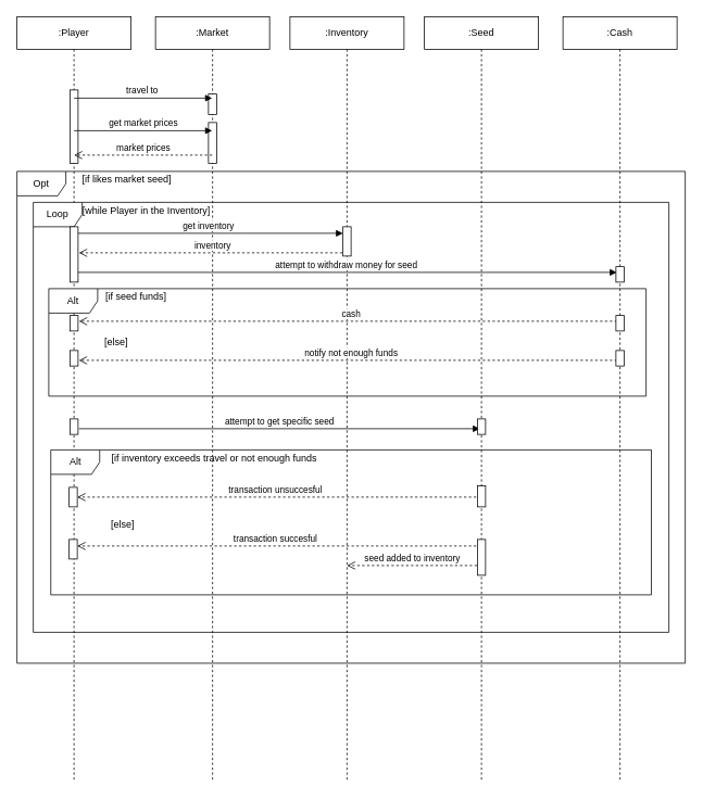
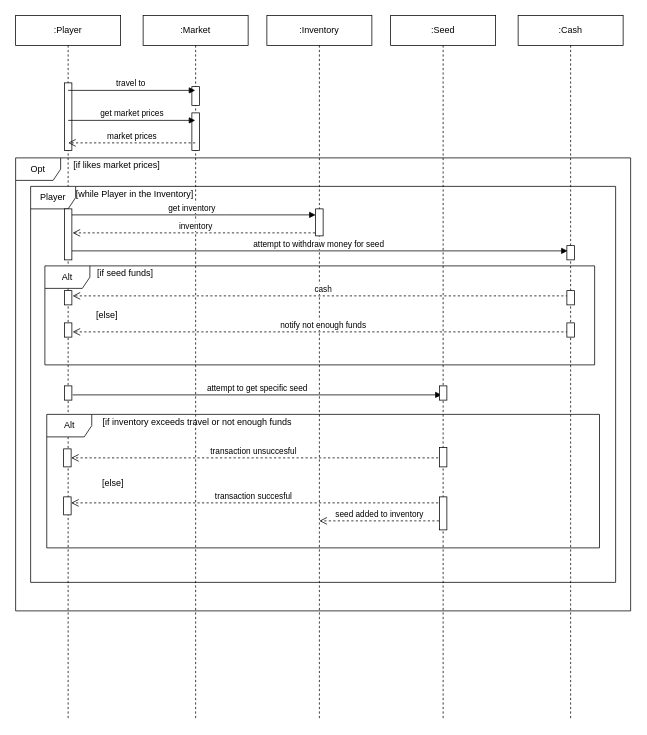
- <mxCell id="14" value="[if likes market seed]" style="text;html=1;strokeColor=none;fillColor=none;align=center;verticalAlign=middle;whiteSpace=wrap;rounded=0;" parent="1" vertex="1"><mxGeometry x="80" y="210" width="150" height="20" as="geometry" /></mxCell>
+ <mxCell id="14" value="[if likes market prices]" style="text;html=1;strokeColor=none;fillColor=none;align=center;verticalAlign=middle;whiteSpace=wrap;rounded=0;" parent="1" vertex="1"><mxGeometry x="80" y="210" width="150" height="20" as="geometry" /></mxCell>
- <mxCell id="15" value="Loop" style="shape=umlFrame;whiteSpace=wrap;html=1;" parent="1" vertex="1"><mxGeometry x="40" y="248" width="780" height="528" as="geometry" /></mxCell>
+ <mxCell id="15" value="Player" style="shape=umlFrame;whiteSpace=wrap;html=1;" parent="1" vertex="1"><mxGeometry x="40" y="248" width="780" height="528" as="geometry" /></mxCell>
